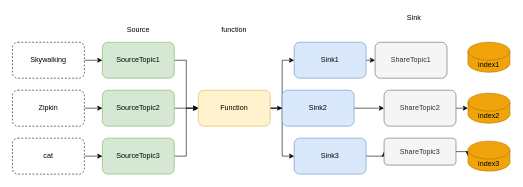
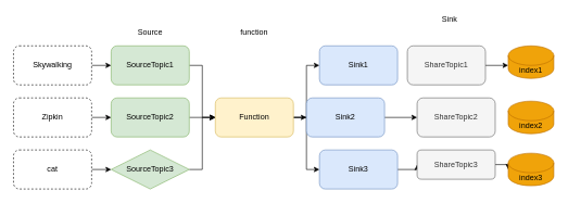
- <mxCell id="19" style="edgeStyle=orthogonalEdgeStyle;rounded=0;orthogonalLoop=1;jettySize=auto;html=1;exitX=1;exitY=0.5;exitDx=0;exitDy=0;entryX=0;entryY=0.5;entryDx=0;entryDy=0;" edge="1" parent="1" source="20" target="26"><mxGeometry relative="1" as="geometry" /></mxCell>
+ <mxCell id="25" style="edgeStyle=orthogonalEdgeStyle;rounded=0;orthogonalLoop=1;jettySize=auto;html=1;exitX=1;exitY=0.5;exitDx=0;exitDy=0;entryX=0;entryY=0;entryDx=0;entryDy=30;entryPerimeter=0;" edge="1" parent="1" source="26" target="31"><mxGeometry relative="1" as="geometry" /></mxCell>
- <mxCell id="27" style="edgeStyle=orthogonalEdgeStyle;rounded=0;orthogonalLoop=1;jettySize=auto;html=1;exitX=1;exitY=0.5;exitDx=0;exitDy=0;entryX=0;entryY=0.5;entryDx=0;entryDy=0;entryPerimeter=0;" edge="1" parent="1" source="28" target="32"><mxGeometry relative="1" as="geometry" /></mxCell>
- <mxCell id="13" value="SourceTopic3" style="rounded=1;whiteSpace=wrap;html=1;fillColor=#d5e8d4;strokeColor=#82b366;" vertex="1" parent="1"><mxGeometry x="170" y="230" width="120" height="60" as="geometry" /></mxCell>
+ <mxCell id="13" value="SourceTopic3" style="rhombus;whiteSpace=wrap;html=1;fillColor=#d5e8d4;strokeColor=#82b366;" vertex="1" parent="1"><mxGeometry x="170" y="230" width="120" height="60" as="geometry" /></mxCell>
